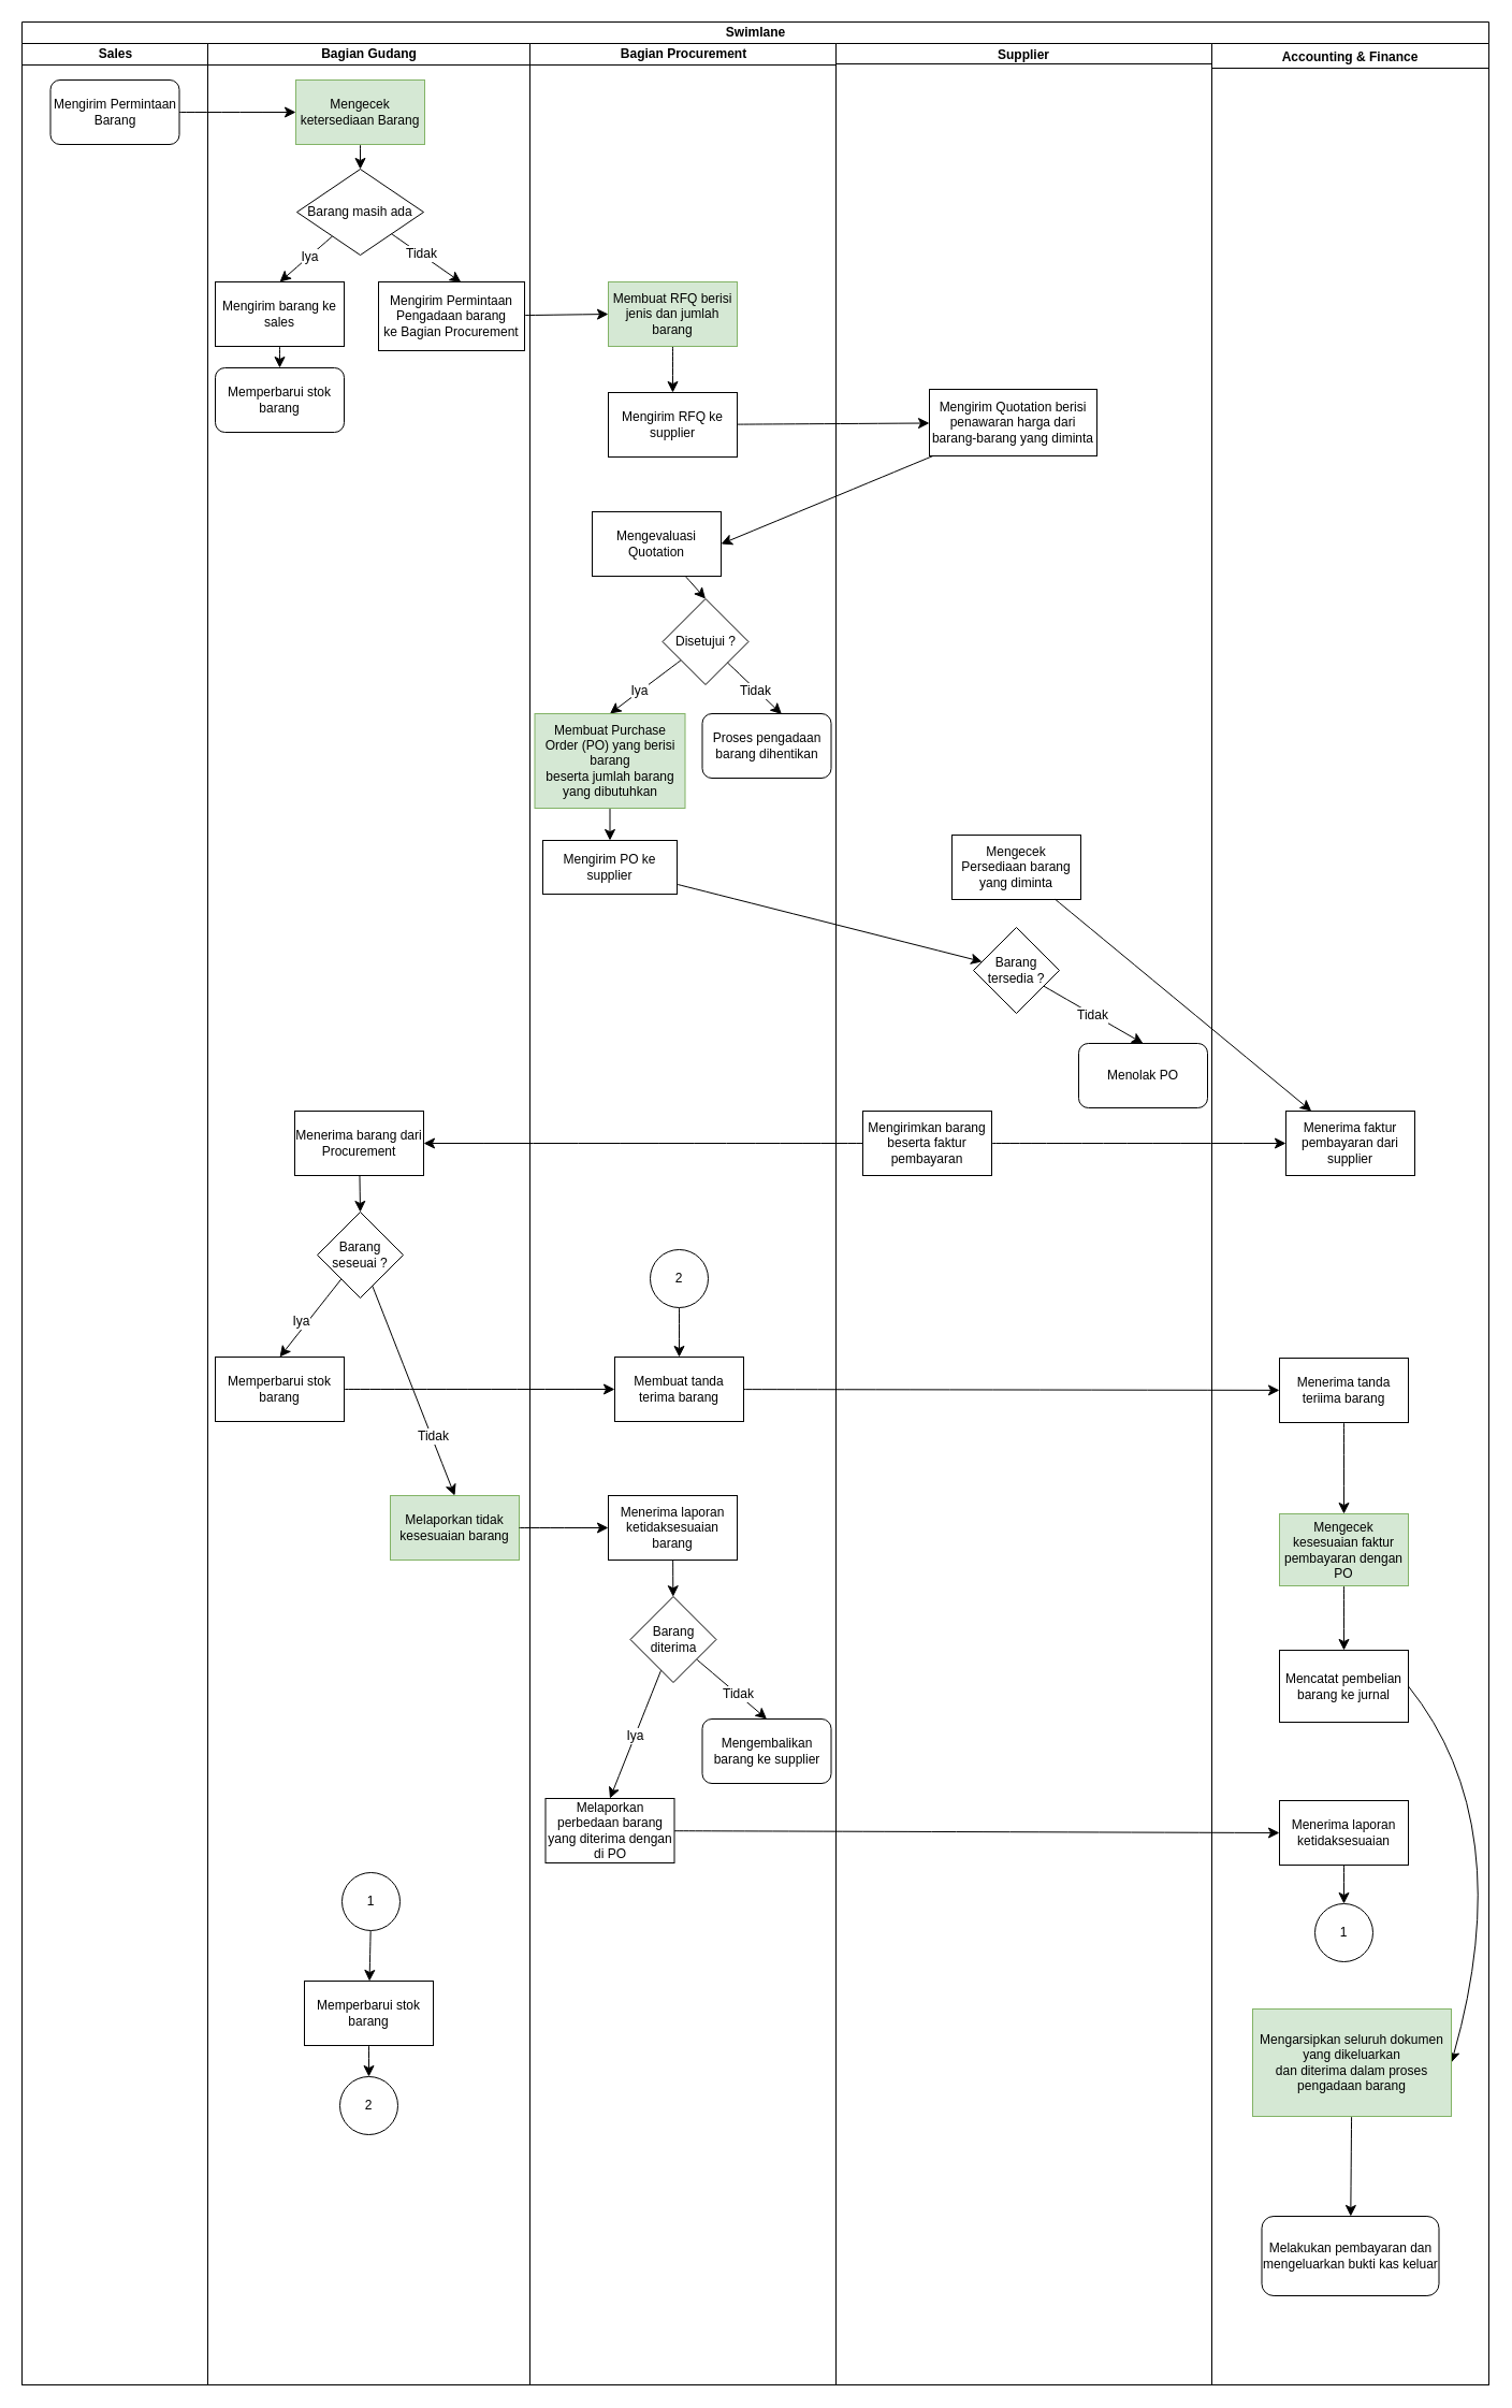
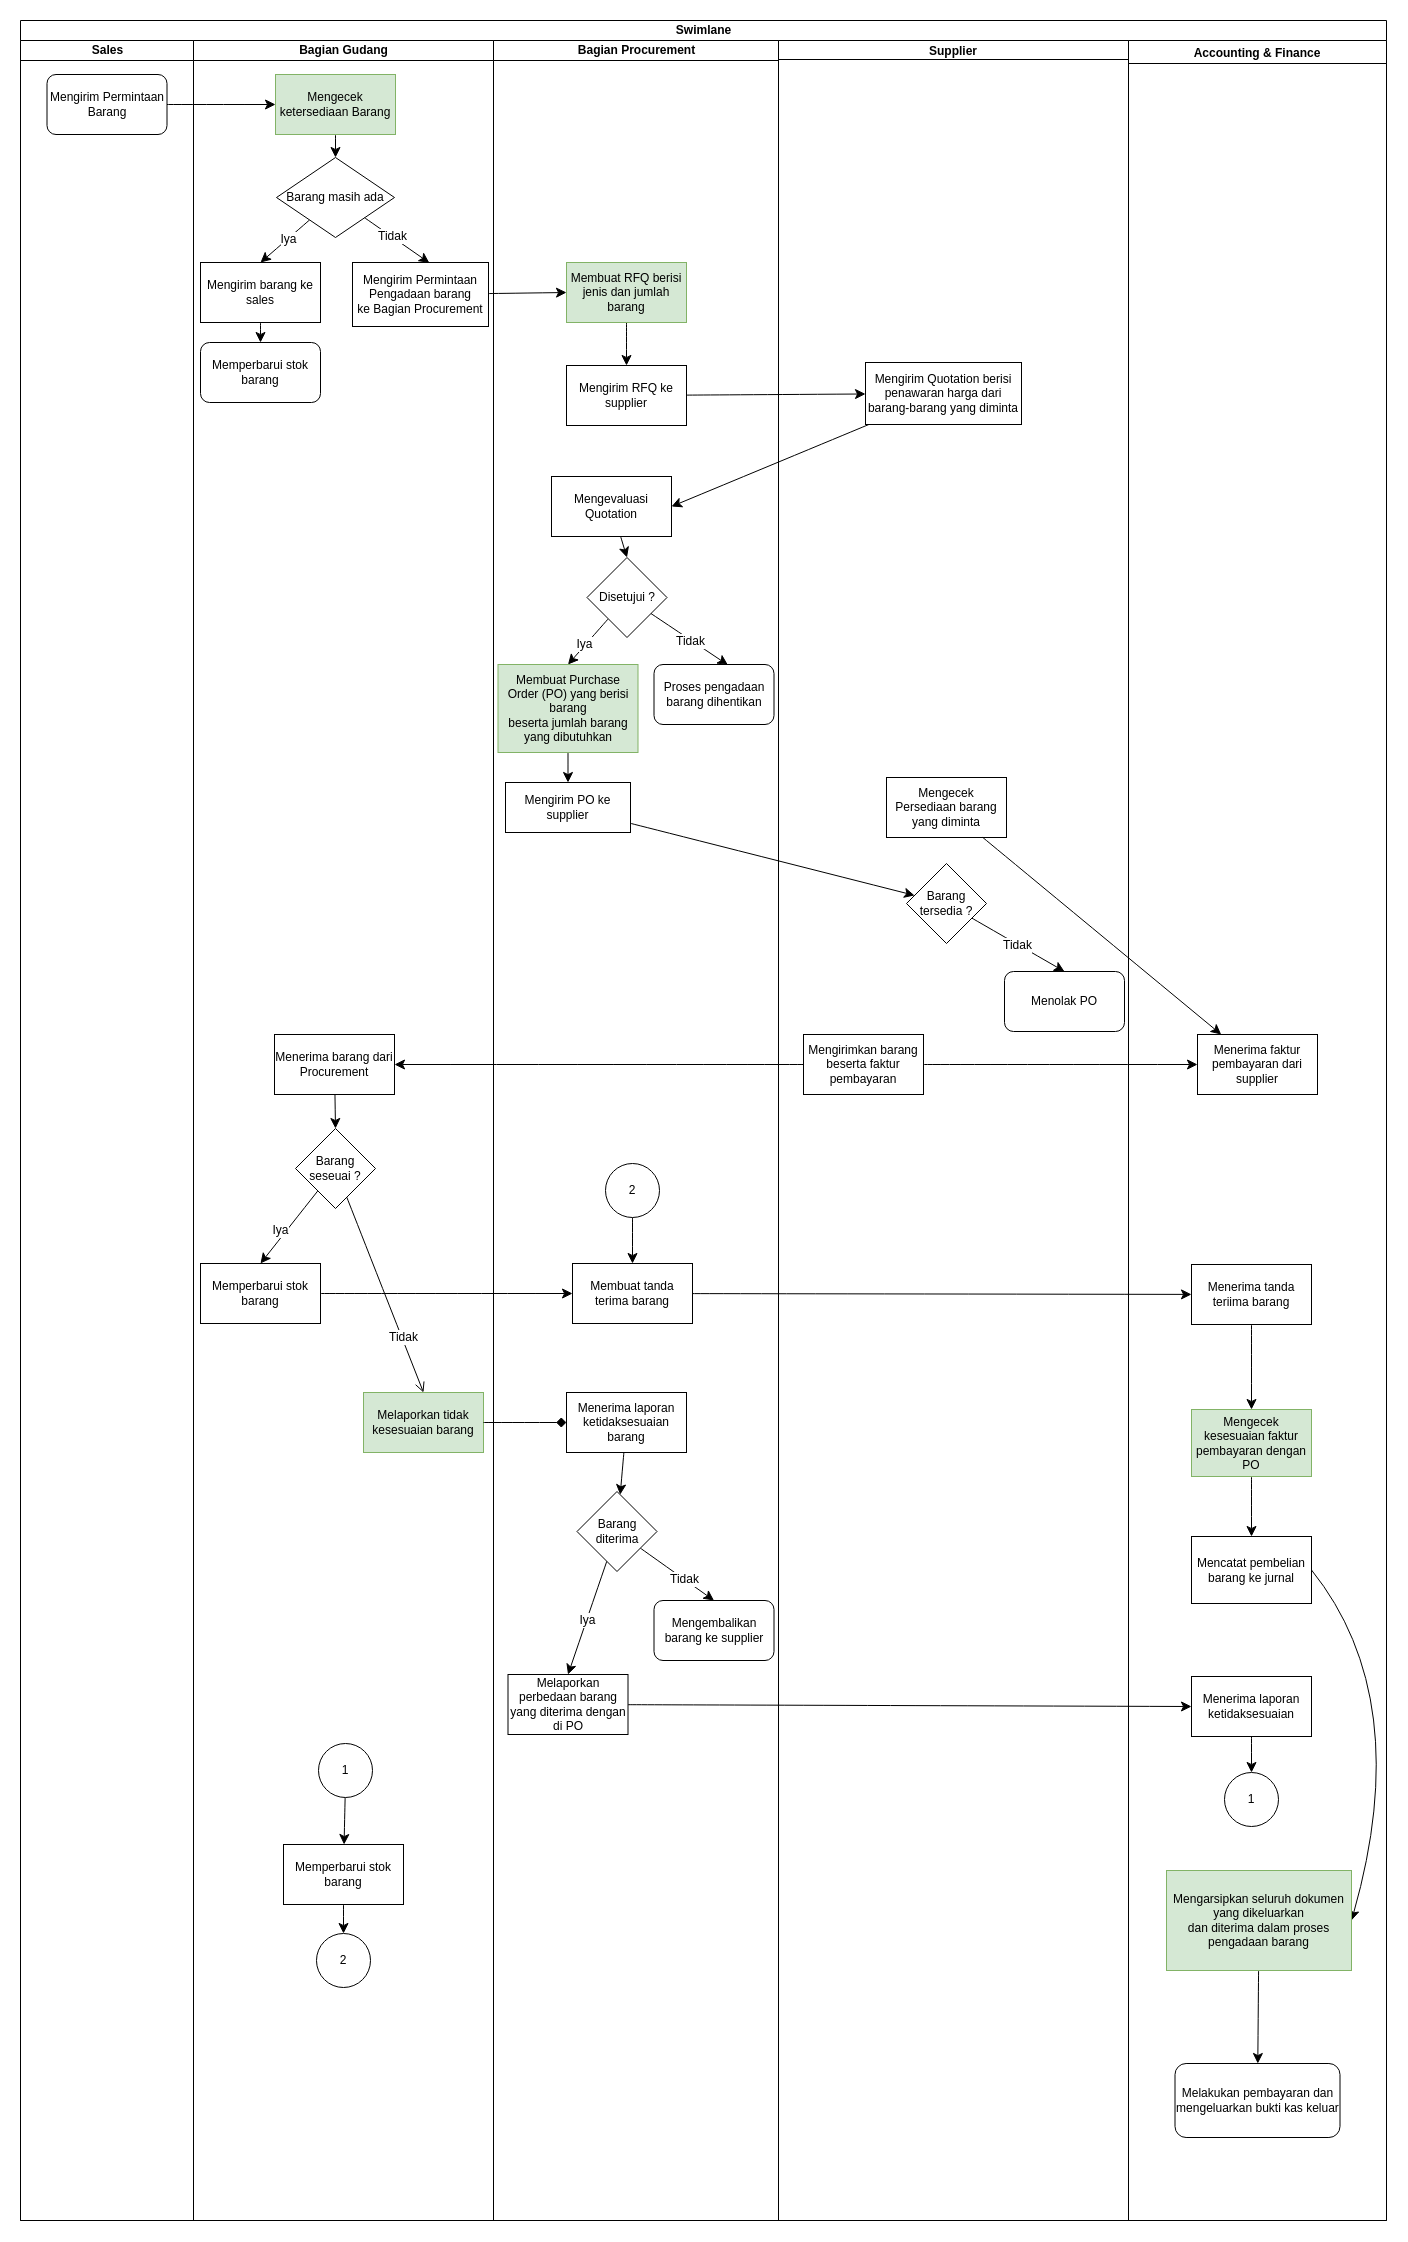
- <mxCell id="41" value="Disetujui ?" style="rhombus;whiteSpace=wrap;html=1;" vertex="1" parent="33"><mxGeometry x="123.5" y="517" width="80" height="80" as="geometry" /></mxCell>
+ <mxCell id="41" value="Disetujui ?" style="rhombus;whiteSpace=wrap;html=1;" vertex="1" parent="33"><mxGeometry x="93.5" y="517" width="80" height="80" as="geometry" /></mxCell>
- <mxCell id="23" style="edgeStyle=none;curved=1;rounded=0;orthogonalLoop=1;jettySize=auto;html=1;fontSize=12;startSize=8;endSize=8;entryX=0.5;entryY=0;entryDx=0;entryDy=0;" edge="1" parent="7" source="25" target="27"><mxGeometry relative="1" as="geometry"><mxPoint x="212" y="1341" as="targetPoint" /></mxGeometry></mxCell>
+ <mxCell id="23" style="edgeStyle=none;curved=1;rounded=0;orthogonalLoop=1;jettySize=auto;html=1;fontSize=12;startSize=8;endSize=8;entryX=0.5;entryY=0;entryDx=0;entryDy=0;endArrow=open;" edge="1" parent="7" source="25" target="27"><mxGeometry relative="1" as="geometry"><mxPoint x="212" y="1341" as="targetPoint" /></mxGeometry></mxCell>
- <mxCell id="89" style="edgeStyle=none;curved=1;rounded=0;orthogonalLoop=1;jettySize=auto;html=1;entryX=0;entryY=0.5;entryDx=0;entryDy=0;fontSize=12;startSize=8;endSize=8;" edge="1" parent="2" source="27" target="49"><mxGeometry relative="1" as="geometry" /></mxCell>
+ <mxCell id="89" style="edgeStyle=none;curved=1;rounded=0;orthogonalLoop=1;jettySize=auto;html=1;entryX=0;entryY=0.5;entryDx=0;entryDy=0;fontSize=12;startSize=8;endSize=8;endArrow=diamond;" edge="1" parent="2" source="27" target="49"><mxGeometry relative="1" as="geometry" /></mxCell>
- <mxCell id="54" value="Barang diterima" style="rhombus;whiteSpace=wrap;html=1;" vertex="1" parent="33"><mxGeometry x="93.5" y="1446" width="80" height="80" as="geometry" /></mxCell>
+ <mxCell id="54" value="Barang diterima" style="rhombus;whiteSpace=wrap;html=1;" vertex="1" parent="33"><mxGeometry x="83.5" y="1451" width="80" height="80" as="geometry" /></mxCell>
